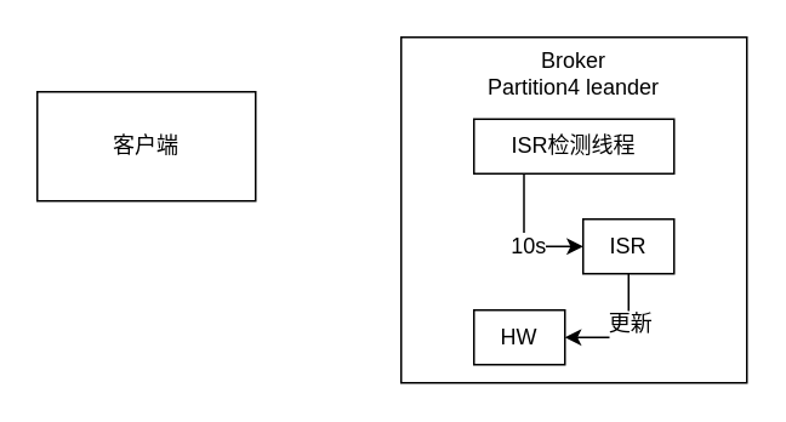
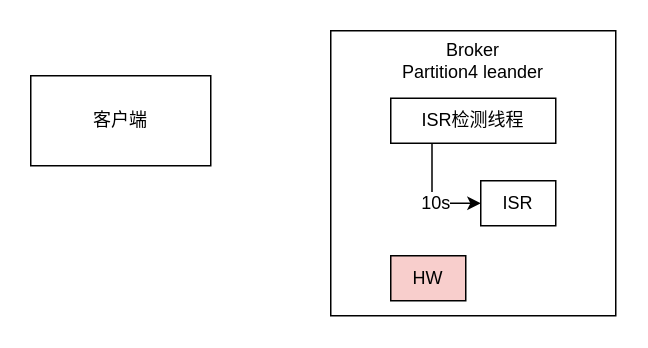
- <mxCell id="8" style="edgeStyle=orthogonalEdgeStyle;rounded=0;orthogonalLoop=1;jettySize=auto;html=1;entryX=1;entryY=0.5;entryDx=0;entryDy=0;" edge="1" parent="1" source="10" target="11"><mxGeometry relative="1" as="geometry"><Array as="points"><mxPoint x="345" y="185" /></Array></mxGeometry></mxCell>
- <mxCell id="9" value="更新" style="text;html=1;align=center;verticalAlign=middle;resizable=0;points=[];labelBackgroundColor=#ffffff;" vertex="1" connectable="0" parent="8"><mxGeometry x="-0.229" relative="1" as="geometry"><mxPoint as="offset" /></mxGeometry></mxCell>
- <mxCell id="11" value="HW" style="rounded=0;whiteSpace=wrap;html=1;" vertex="1" parent="1"><mxGeometry x="260" y="170" width="50" height="30" as="geometry" /></mxCell>
+ <mxCell id="11" value="HW" style="rounded=0;whiteSpace=wrap;html=1;fillColor=#f8cecc;" vertex="1" parent="1"><mxGeometry x="260" y="170" width="50" height="30" as="geometry" /></mxCell>
